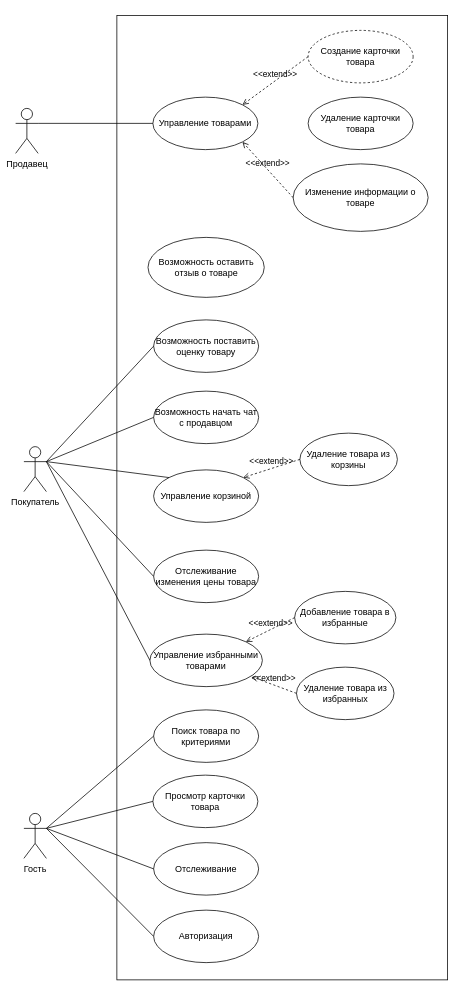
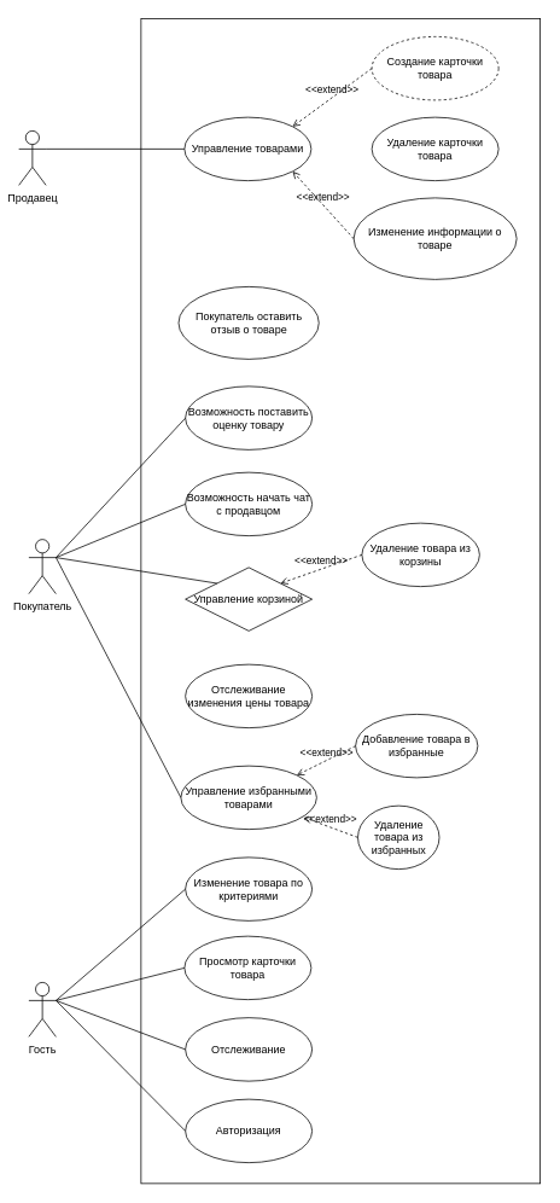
- <mxCell id="11" value="Возможность оставить отзыв о товаре" style="ellipse;whiteSpace=wrap;html=1;" parent="1" vertex="1"><mxGeometry x="196.5" y="316" width="155" height="80" as="geometry" /></mxCell>
+ <mxCell id="11" value="Покупатель оставить отзыв о товаре" style="ellipse;whiteSpace=wrap;html=1;" parent="1" vertex="1"><mxGeometry x="196.5" y="316" width="155" height="80" as="geometry" /></mxCell>
- <mxCell id="22" value="Управление корзиной" style="ellipse;whiteSpace=wrap;html=1;" parent="1" vertex="1"><mxGeometry x="204" y="626" width="140" height="70" as="geometry" /></mxCell>
+ <mxCell id="22" value="Управление корзиной" style="rhombus;whiteSpace=wrap;html=1;" parent="1" vertex="1"><mxGeometry x="204" y="626" width="140" height="70" as="geometry" /></mxCell>
- <mxCell id="16" value="" style="endArrow=none;html=1;rounded=0;exitX=1;exitY=0.333;exitDx=0;exitDy=0;exitPerimeter=0;entryX=0;entryY=0.5;entryDx=0;entryDy=0;" parent="1" source="2" edge="1" target="10"><mxGeometry width="50" height="50" relative="1" as="geometry"><mxPoint x="78" y="453" as="sourcePoint" /><mxPoint x="216" y="831" as="targetPoint" /></mxGeometry></mxCell>
- <mxCell id="6" value="Удаление товара из избранных" style="ellipse;whiteSpace=wrap;html=1;" parent="1" vertex="1"><mxGeometry x="394.5" y="889" width="130" height="70" as="geometry" /></mxCell>
+ <mxCell id="6" value="Удаление товара из избранных" style="ellipse;whiteSpace=wrap;html=1;" parent="1" vertex="1"><mxGeometry x="394.5" y="889" width="90" height="70" as="geometry" /></mxCell>
- <mxCell id="7" value="Поиск товара по критериями" style="ellipse;whiteSpace=wrap;html=1;" parent="1" vertex="1"><mxGeometry x="204" y="946" width="140" height="70" as="geometry" /></mxCell>
+ <mxCell id="7" value="Изменение товара по критериями" style="ellipse;whiteSpace=wrap;html=1;" parent="1" vertex="1"><mxGeometry x="204" y="946" width="140" height="70" as="geometry" /></mxCell>
